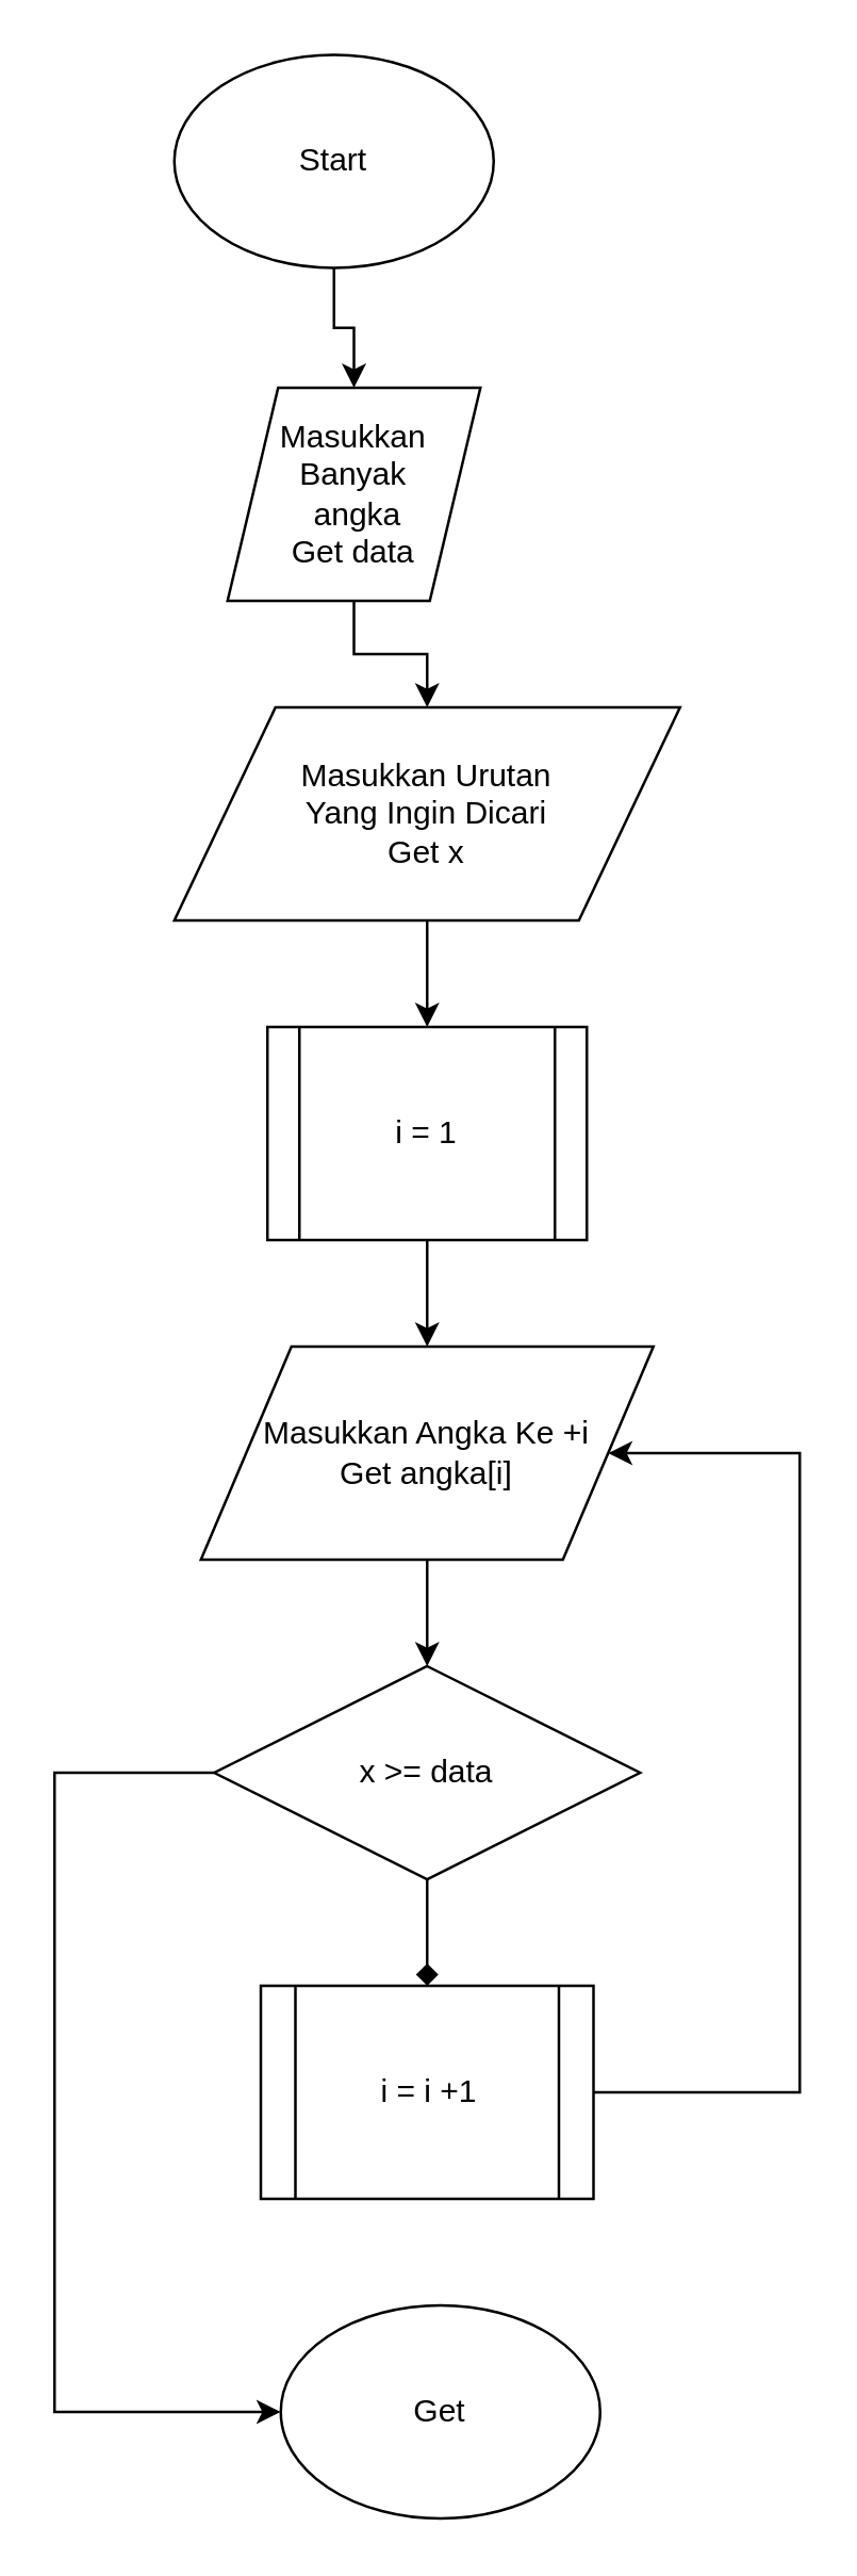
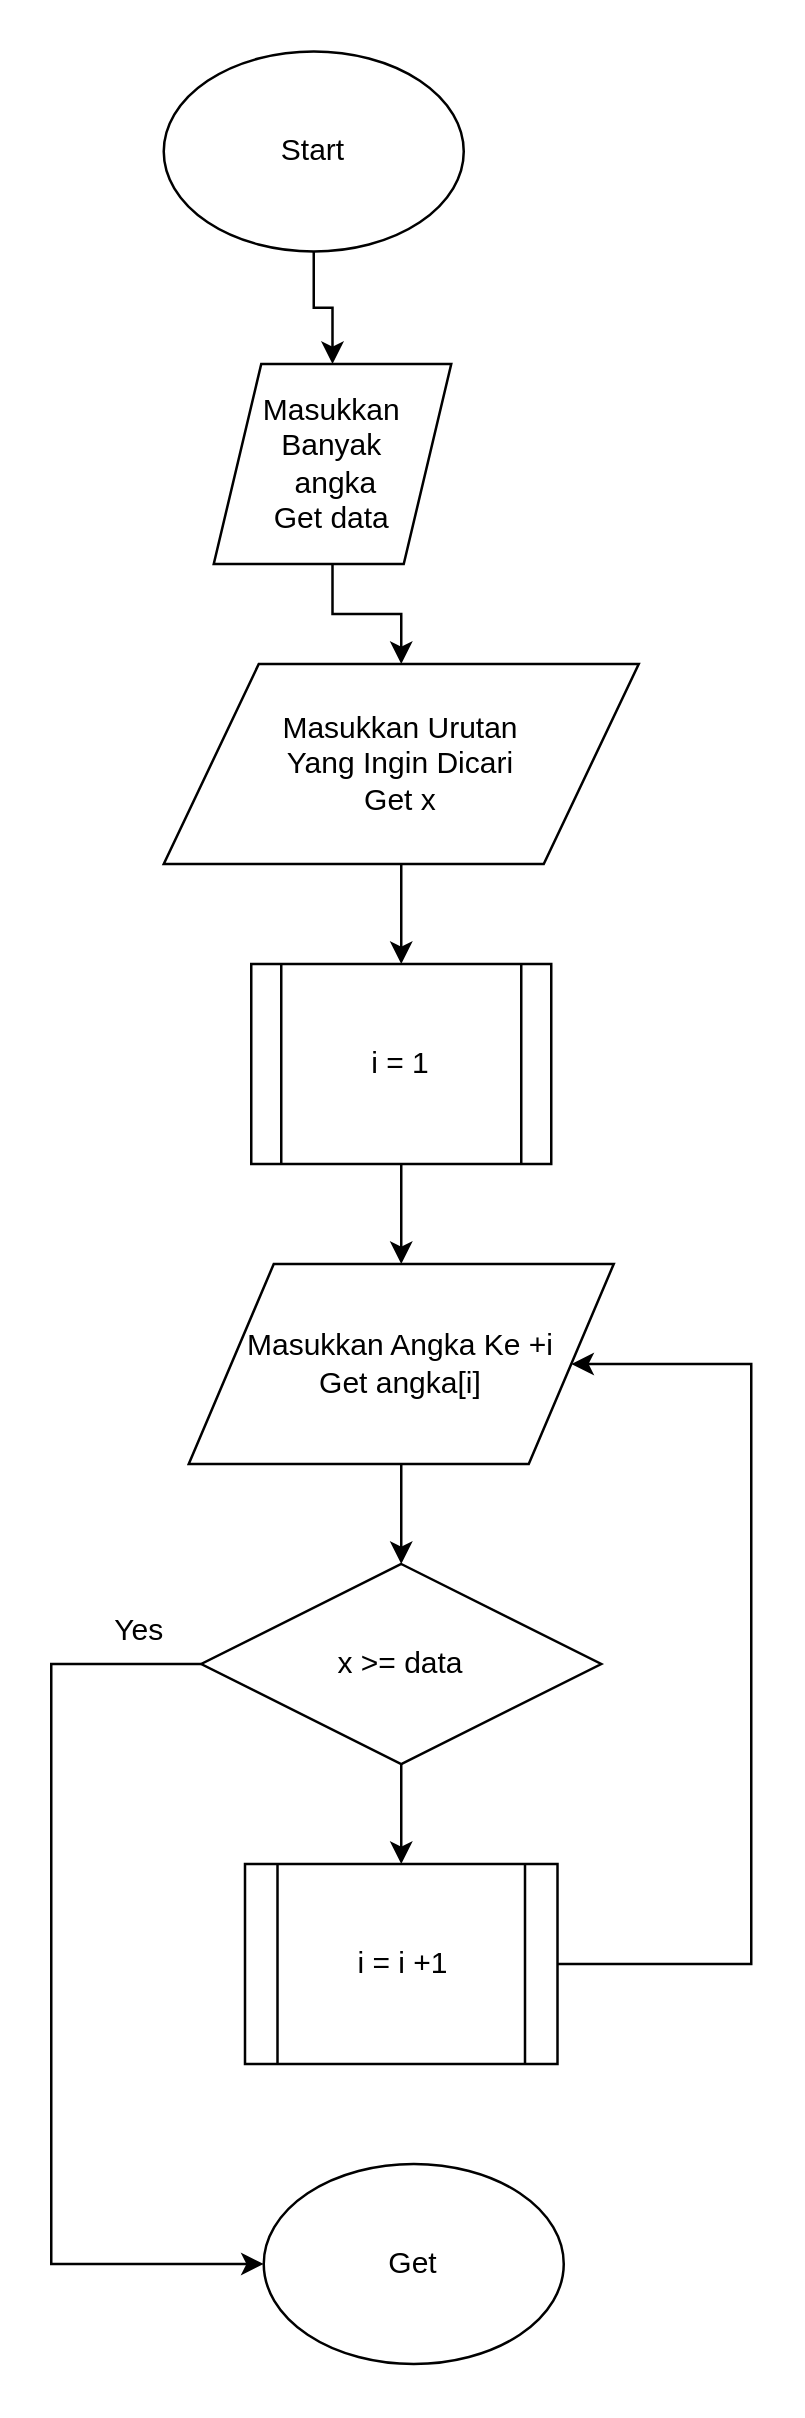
+ <mxCell id="18" value="Yes" style="text;html=1;align=center;verticalAlign=middle;resizable=0;points=[];autosize=1;" vertex="1" parent="1"><mxGeometry x="35" y="642" width="40" height="20" as="geometry" /></mxCell>
- <mxCell id="12" value="" style="edgeStyle=orthogonalEdgeStyle;rounded=0;orthogonalLoop=1;jettySize=auto;html=1;endArrow=diamond;" parent="1" source="14" target="16" edge="1"><mxGeometry relative="1" as="geometry" /></mxCell>
+ <mxCell id="12" value="" style="edgeStyle=orthogonalEdgeStyle;rounded=0;orthogonalLoop=1;jettySize=auto;html=1;" parent="1" source="14" target="16" edge="1"><mxGeometry relative="1" as="geometry" /></mxCell>
